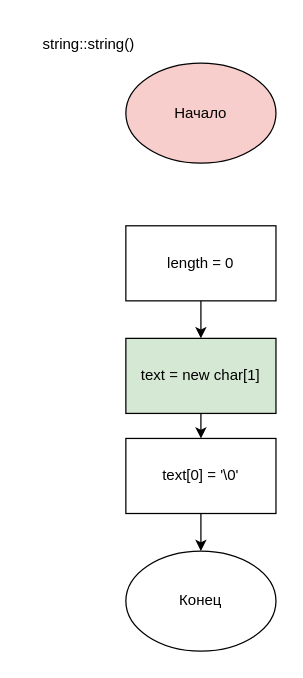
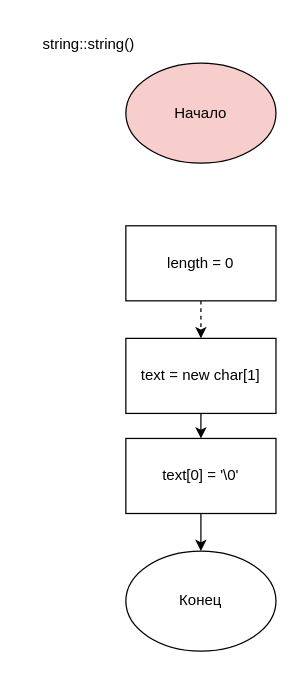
- <mxCell id="4" style="edgeStyle=orthogonalEdgeStyle;rounded=0;orthogonalLoop=1;jettySize=auto;html=1;exitX=0.5;exitY=1;exitDx=0;exitDy=0;entryX=0.5;entryY=0;entryDx=0;entryDy=0;" edge="1" parent="1" source="5" target="7"><mxGeometry relative="1" as="geometry" /></mxCell>
+ <mxCell id="4" style="edgeStyle=orthogonalEdgeStyle;rounded=0;orthogonalLoop=1;jettySize=auto;html=1;exitX=0.5;exitY=1;exitDx=0;exitDy=0;entryX=0.5;entryY=0;entryDx=0;entryDy=0;dashed=1;" edge="1" parent="1" source="5" target="7"><mxGeometry relative="1" as="geometry" /></mxCell>
- <mxCell id="7" value="text = new char[1]" style="rounded=0;whiteSpace=wrap;html=1;fillColor=#d5e8d4;" vertex="1" parent="1"><mxGeometry x="100" y="270" width="120" height="60" as="geometry" /></mxCell>
+ <mxCell id="7" value="text = new char[1]" style="rounded=0;whiteSpace=wrap;html=1;" vertex="1" parent="1"><mxGeometry x="100" y="270" width="120" height="60" as="geometry" /></mxCell>
